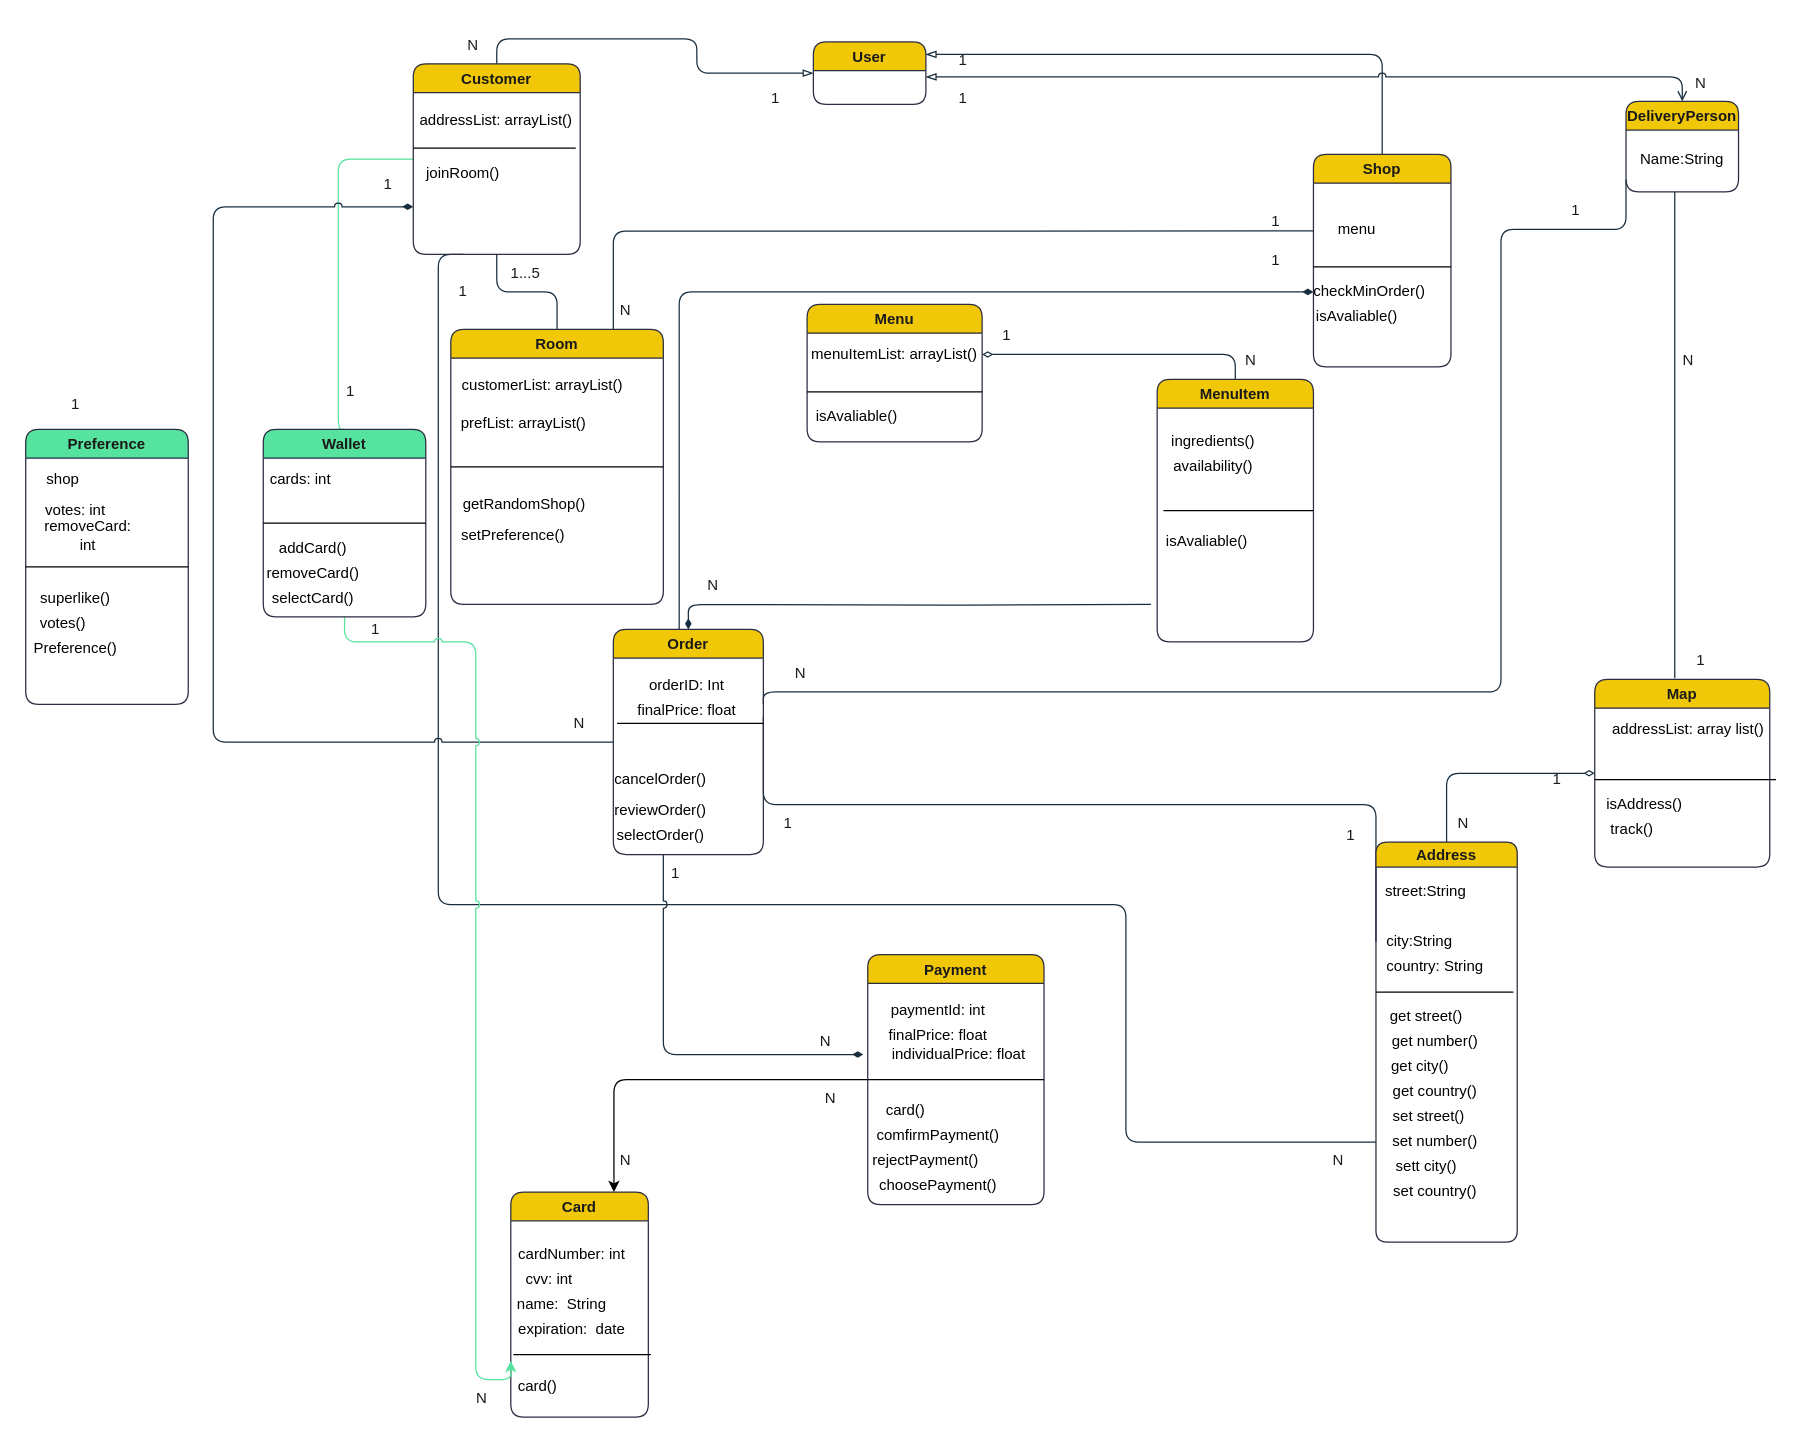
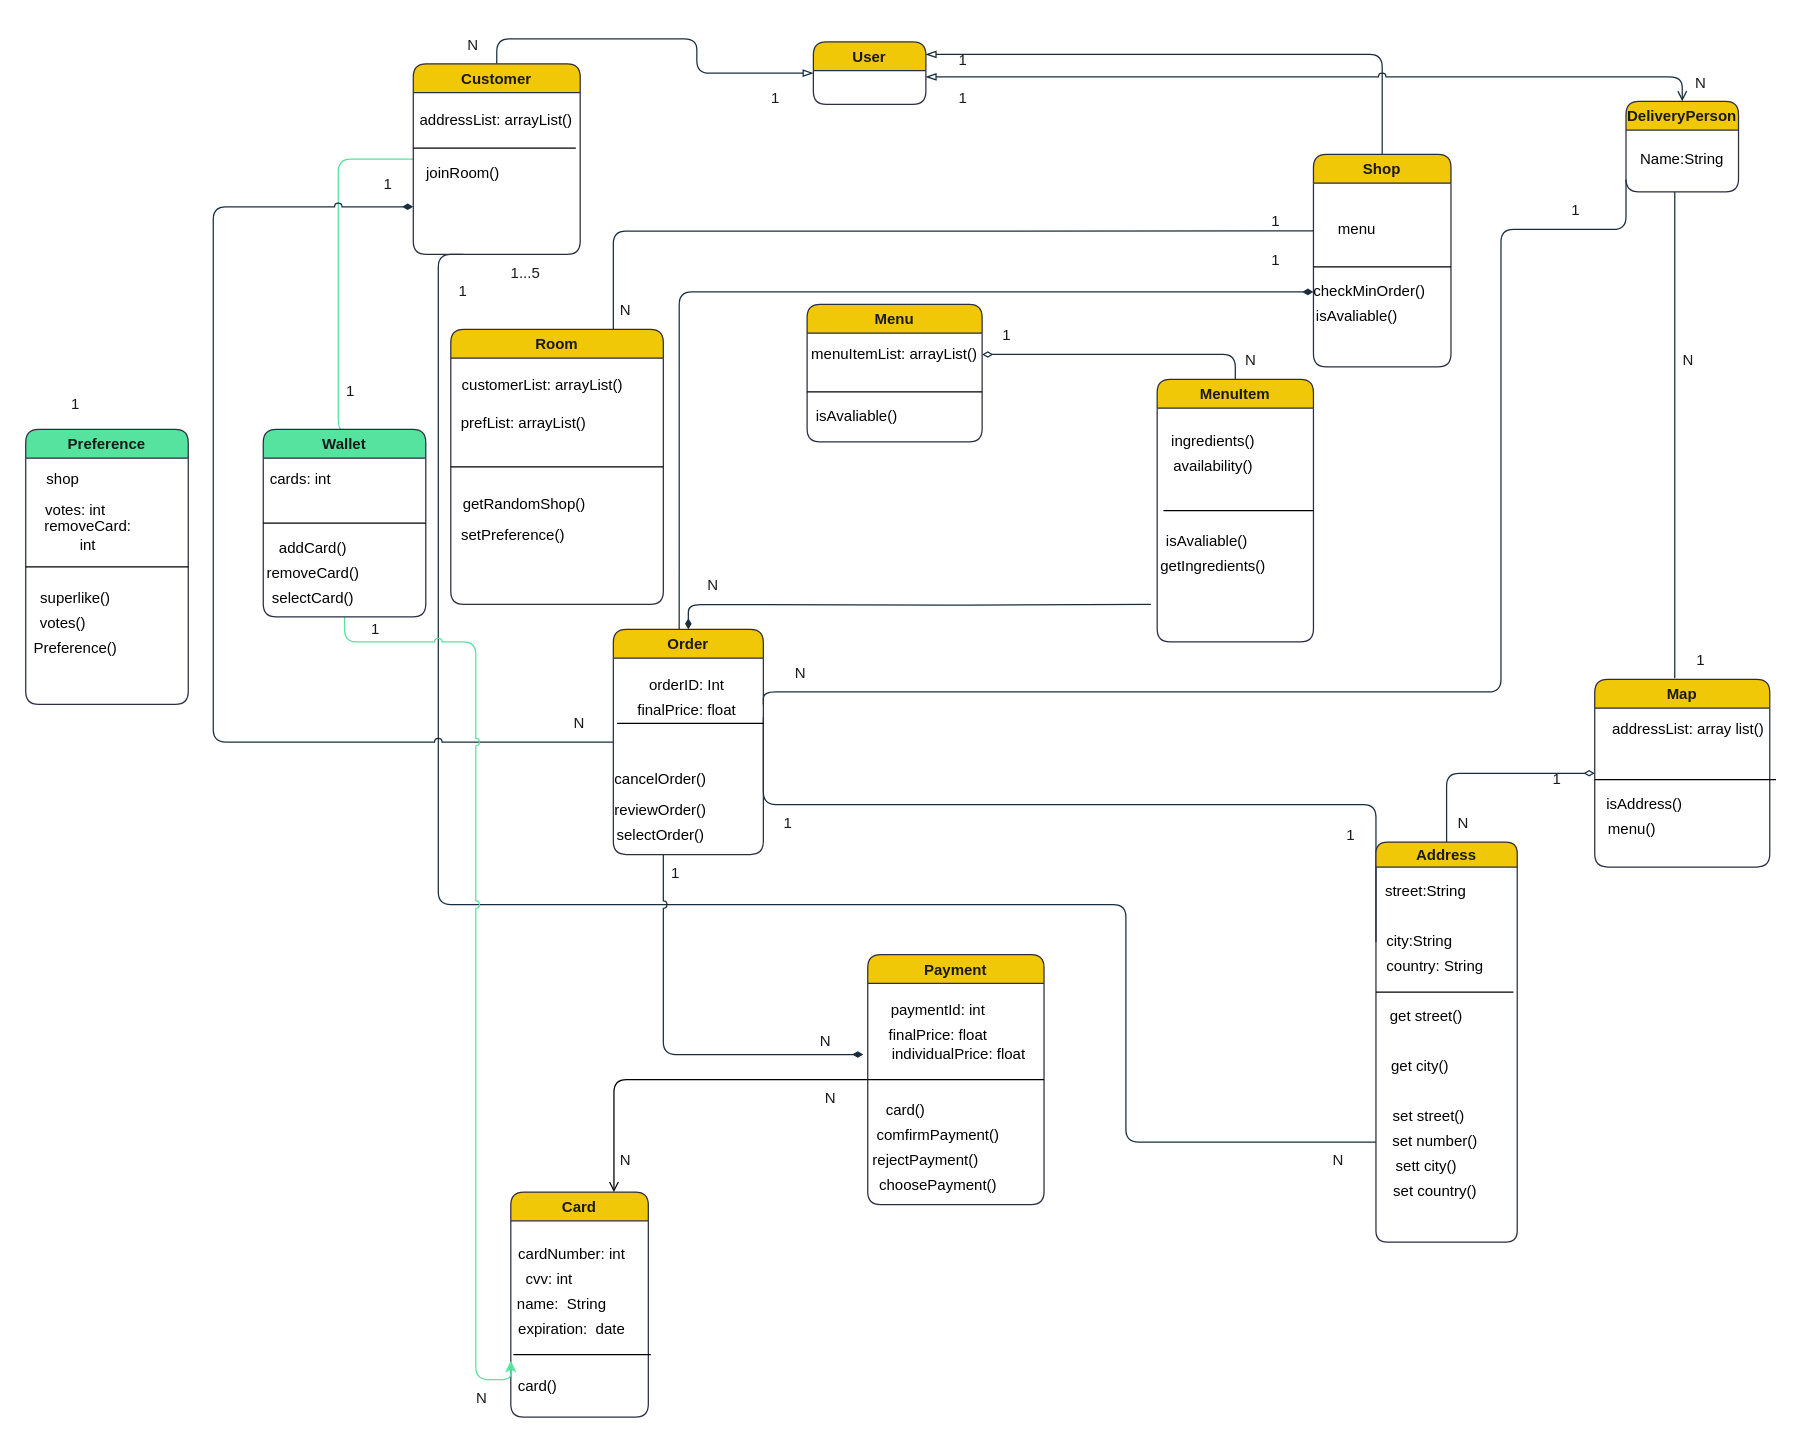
- <mxCell id="20" style="edgeStyle=orthogonalEdgeStyle;orthogonalLoop=1;jettySize=auto;html=1;entryX=0.5;entryY=1;entryDx=0;entryDy=0;startArrow=none;startFill=0;endArrow=none;endFill=0;rounded=1;labelBackgroundColor=#EEEEEE;strokeColor=#182E3E;fontColor=#1A1A1A;" parent="1" source="22" target="8" edge="1"><mxGeometry relative="1" as="geometry" /></mxCell>
+ <mxCell id="78" value="getIngredients()" style="text;html=1;strokeColor=none;fillColor=none;align=center;verticalAlign=middle;whiteSpace=wrap;rounded=0;" parent="76" vertex="1"><mxGeometry y="140" width="90" height="20" as="geometry" /></mxCell>
- <mxCell id="56" value="track()" style="text;html=1;strokeColor=none;fillColor=none;align=center;verticalAlign=middle;whiteSpace=wrap;rounded=0;" parent="53" vertex="1"><mxGeometry x="-35" y="110" width="130" height="20" as="geometry" /></mxCell>
+ <mxCell id="56" value="menu()" style="text;html=1;strokeColor=none;fillColor=none;align=center;verticalAlign=middle;whiteSpace=wrap;rounded=0;" parent="53" vertex="1"><mxGeometry x="-35" y="110" width="130" height="20" as="geometry" /></mxCell>
- <mxCell id="63" value="get number()" style="text;html=1;strokeColor=none;fillColor=none;align=center;verticalAlign=middle;whiteSpace=wrap;rounded=0;" parent="58" vertex="1"><mxGeometry y="150" width="95" height="20" as="geometry" /></mxCell>
- <mxCell id="65" value="get country()" style="text;html=1;strokeColor=none;fillColor=none;align=center;verticalAlign=middle;whiteSpace=wrap;rounded=0;" parent="58" vertex="1"><mxGeometry y="190" width="95" height="20" as="geometry" /></mxCell>
- <mxCell id="37" style="edgeStyle=orthogonalEdgeStyle;rounded=1;orthogonalLoop=1;jettySize=auto;html=1;entryX=0.75;entryY=0;entryDx=0;entryDy=0;" parent="1" source="38" target="46" edge="1"><mxGeometry relative="1" as="geometry"><mxPoint x="520" y="773" as="targetPoint" /></mxGeometry></mxCell>
+ <mxCell id="37" style="edgeStyle=orthogonalEdgeStyle;rounded=1;orthogonalLoop=1;jettySize=auto;html=1;entryX=0.75;entryY=0;entryDx=0;entryDy=0;endArrow=open;" parent="1" source="38" target="46" edge="1"><mxGeometry relative="1" as="geometry"><mxPoint x="520" y="773" as="targetPoint" /></mxGeometry></mxCell>
